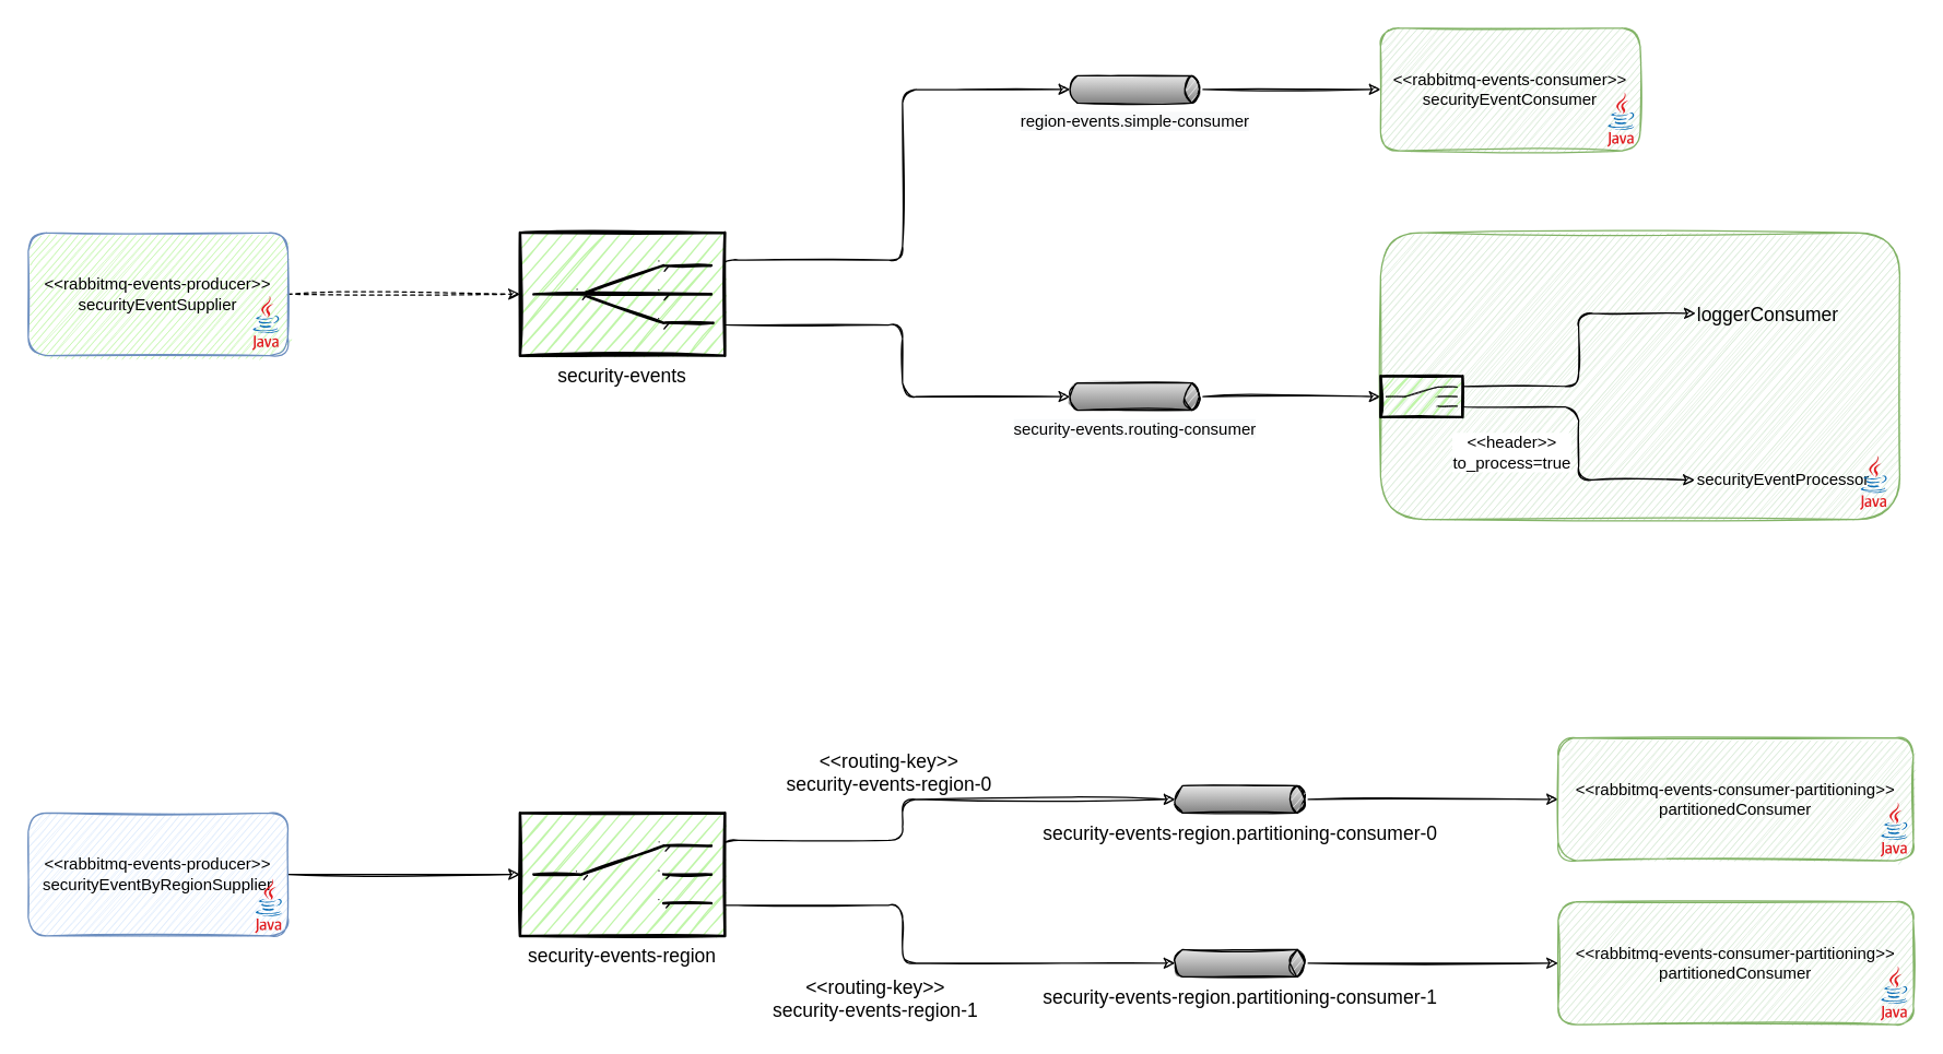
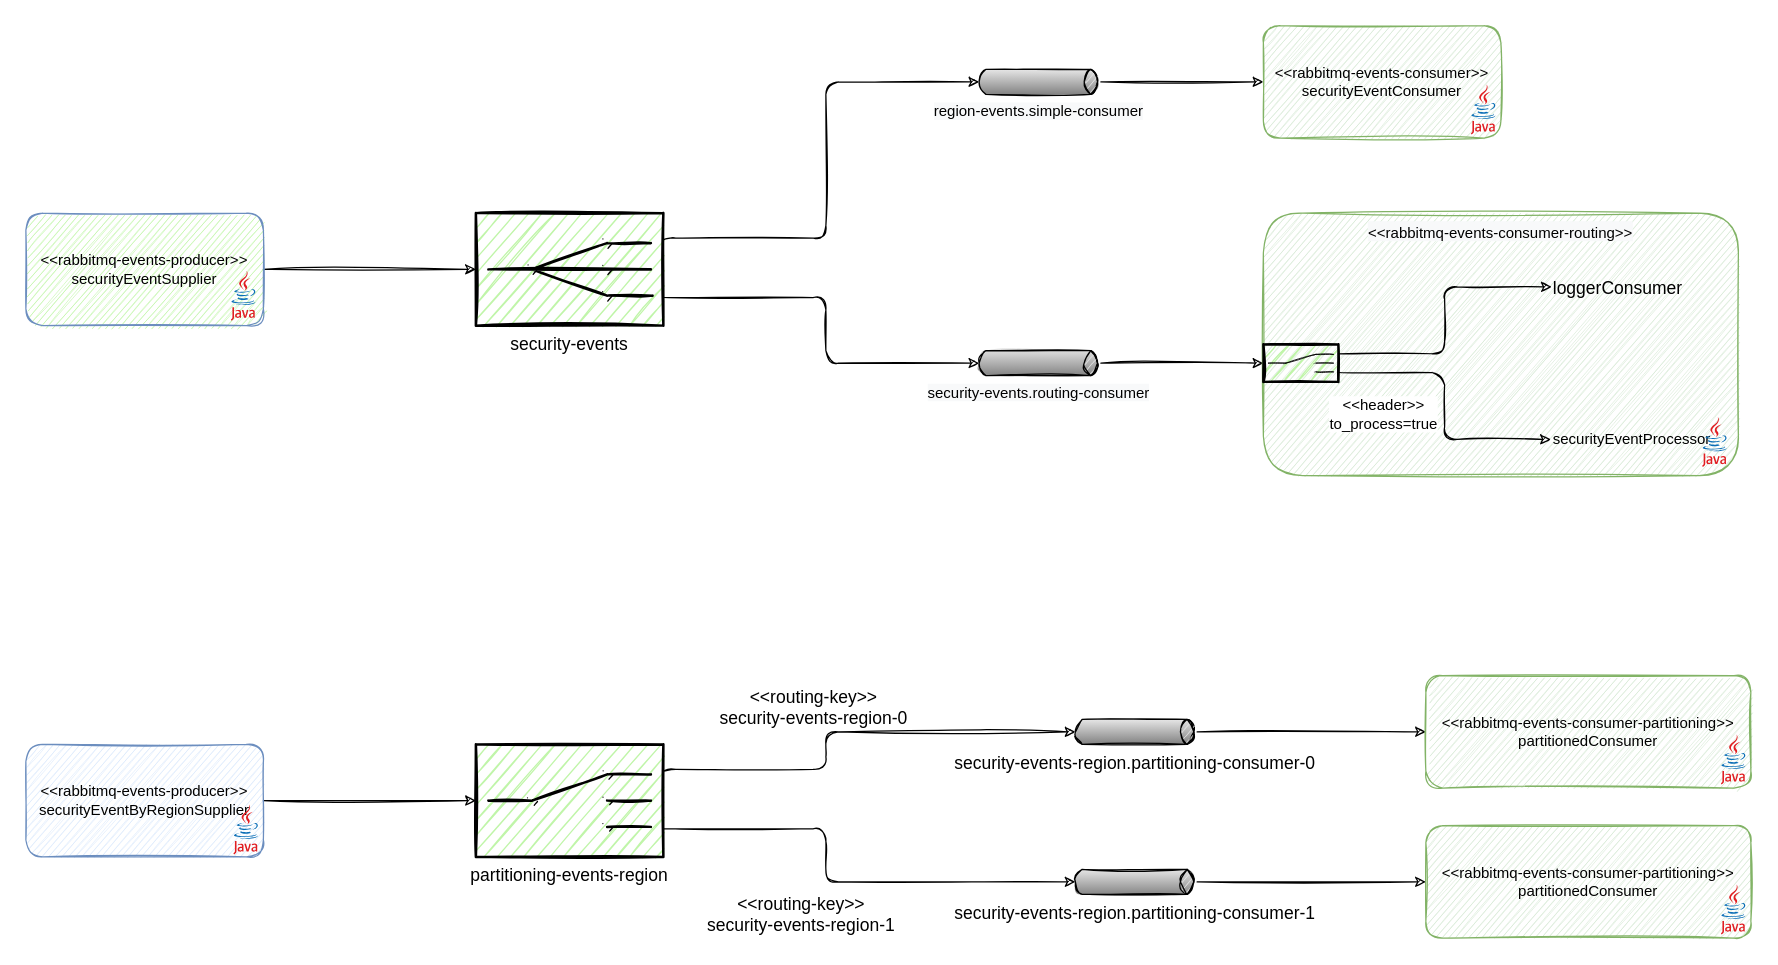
+ <mxCell id="37" value="&lt;span style=&quot;text-indent: 0px ; background-color: rgb(248 , 249 , 250) ; display: inline ; float: none&quot;&gt;&lt;font face=&quot;helvetica&quot;&gt;&lt;span style=&quot;font-size: 12px&quot;&gt;&amp;lt;&amp;lt;rabbitmq-events-consumer-routing&amp;gt;&amp;gt;&lt;/span&gt;&lt;/font&gt;&lt;/span&gt;" style="text;whiteSpace=wrap;html=1;fontSize=14;fontFamily=Helvetica;fontColor=#000000;align=center;" parent="35" vertex="1"><mxGeometry x="65" width="250" height="30" as="geometry" /></mxCell>
- <mxCell id="2" style="edgeStyle=orthogonalEdgeStyle;orthogonalLoop=1;jettySize=auto;html=1;entryX=0;entryY=0.5;entryDx=0;entryDy=0;entryPerimeter=0;fontFamily=Helvetica;fontSize=11;sketch=1;dashed=1;" parent="1" source="21" target="13" edge="1"><mxGeometry relative="1" as="geometry"><mxPoint x="380" y="215" as="targetPoint" /></mxGeometry></mxCell>
+ <mxCell id="2" style="edgeStyle=orthogonalEdgeStyle;orthogonalLoop=1;jettySize=auto;html=1;entryX=0;entryY=0.5;entryDx=0;entryDy=0;entryPerimeter=0;fontFamily=Helvetica;fontSize=11;sketch=1;" parent="1" source="21" target="13" edge="1"><mxGeometry relative="1" as="geometry"><mxPoint x="380" y="215" as="targetPoint" /></mxGeometry></mxCell>
- <mxCell id="10" value="security-events-region" style="strokeWidth=2;outlineConnect=0;dashed=0;align=center;fontSize=14;shape=mxgraph.eip.content_based_router;verticalLabelPosition=bottom;verticalAlign=top;fillColor=#c0f5a9;fontFamily=Helvetica;sketch=1;rounded=1;" parent="1" vertex="1"><mxGeometry x="380" y="595" width="150" height="90" as="geometry" /></mxCell>
+ <mxCell id="10" value="partitioning-events-region" style="strokeWidth=2;outlineConnect=0;dashed=0;align=center;fontSize=14;shape=mxgraph.eip.content_based_router;verticalLabelPosition=bottom;verticalAlign=top;fillColor=#c0f5a9;fontFamily=Helvetica;sketch=1;rounded=1;" parent="1" vertex="1"><mxGeometry x="380" y="595" width="150" height="90" as="geometry" /></mxCell>
